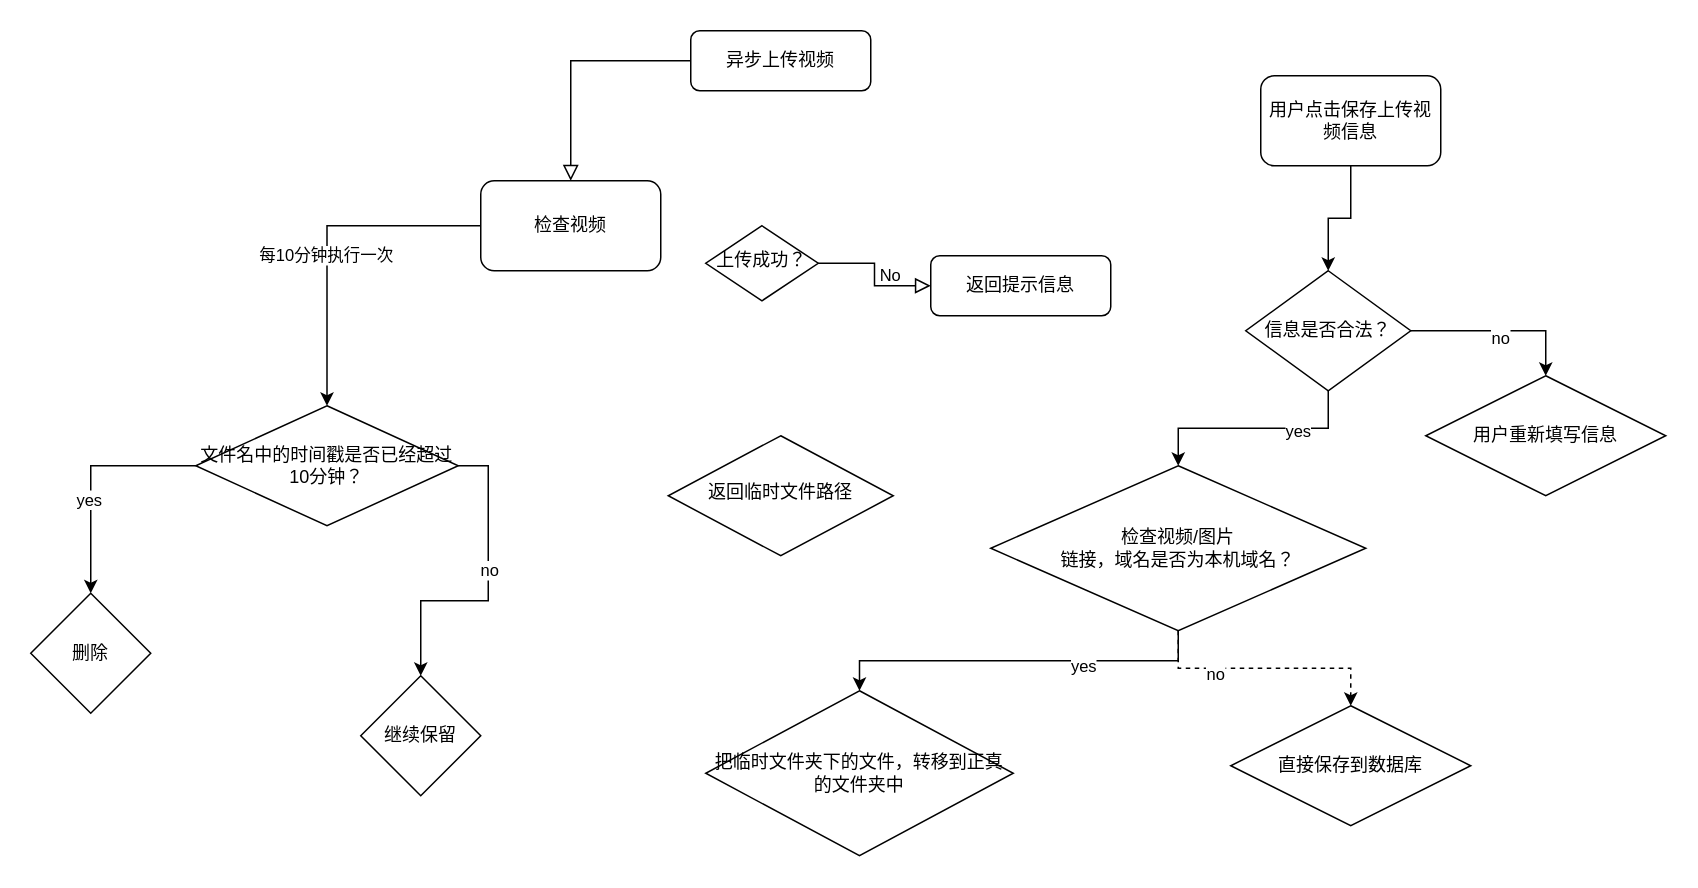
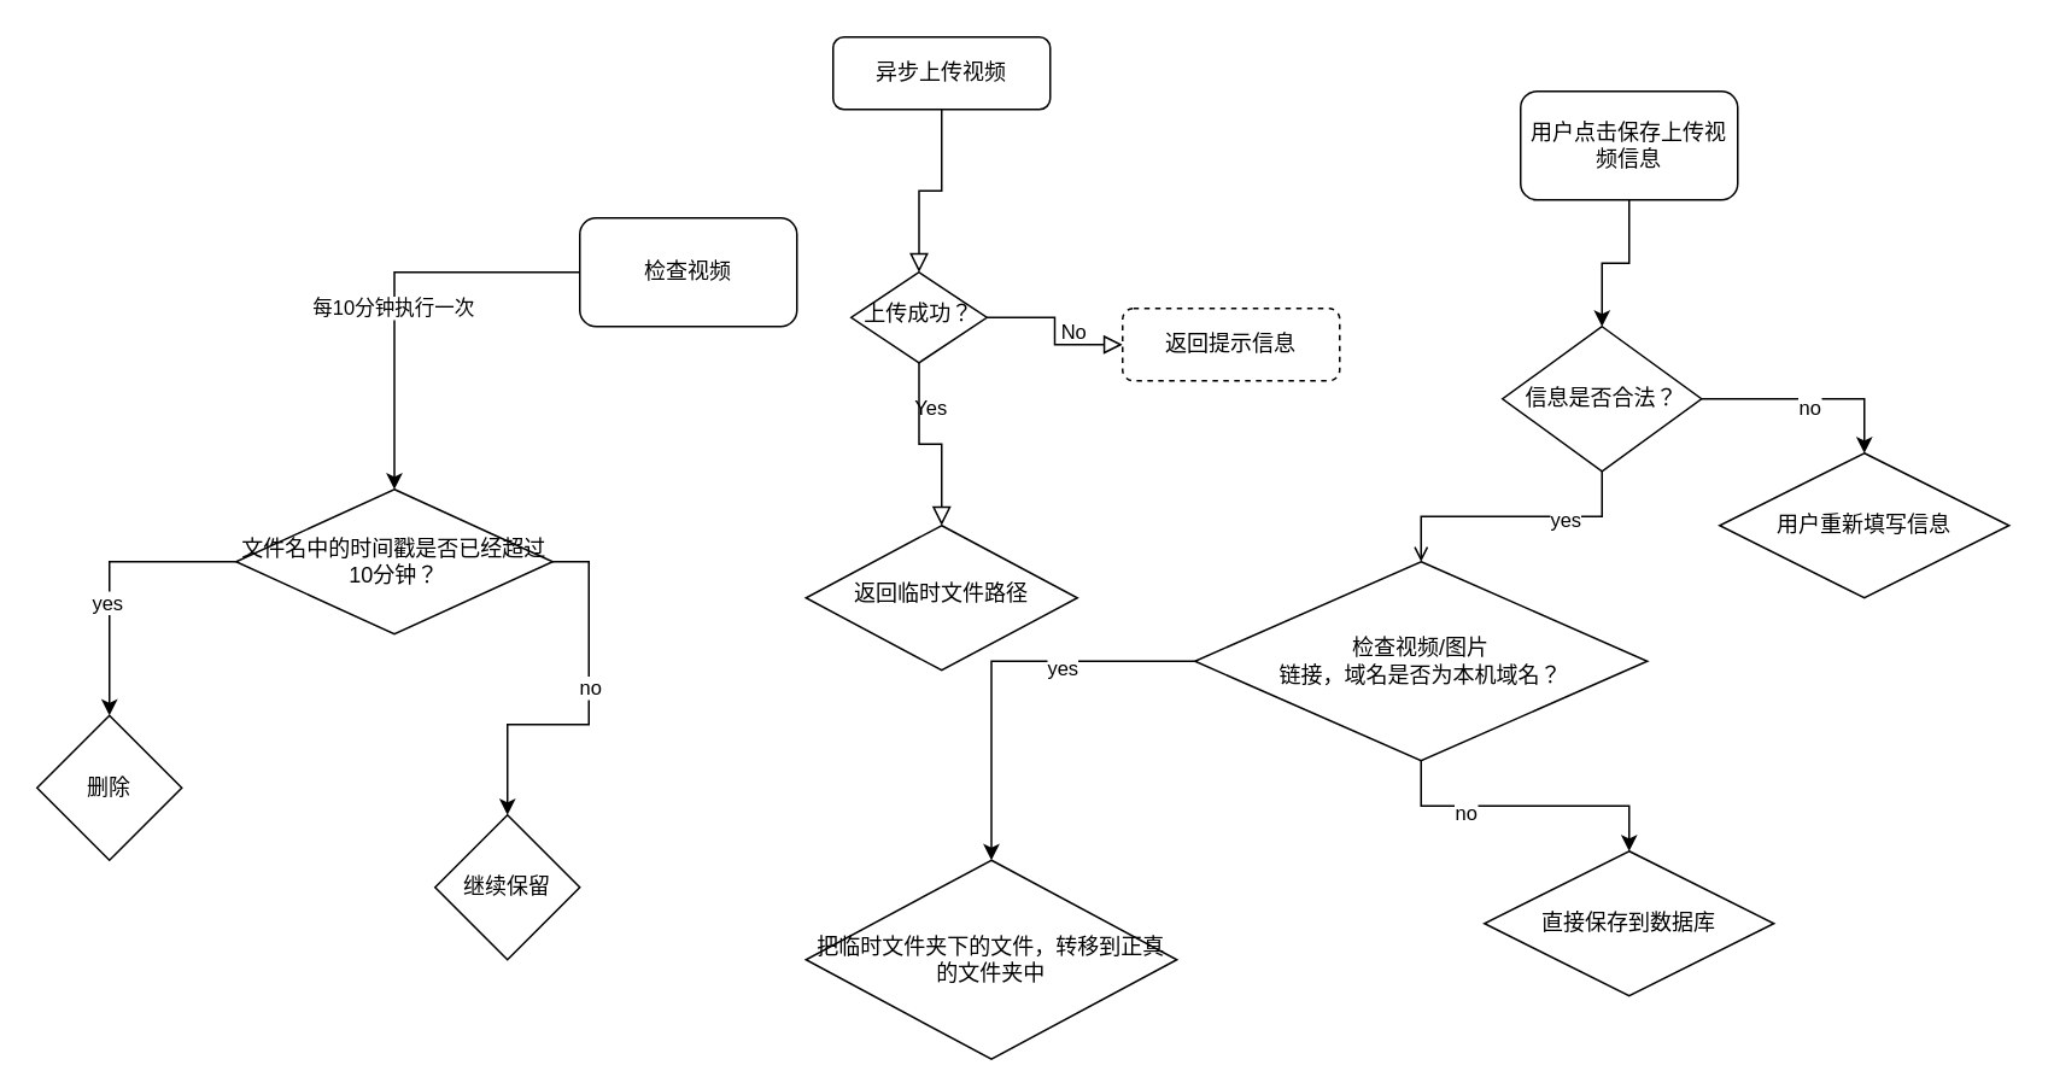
- <mxCell id="2" value="" style="rounded=0;html=1;jettySize=auto;orthogonalLoop=1;fontSize=11;endArrow=block;endFill=0;endSize=8;strokeWidth=1;shadow=0;labelBackgroundColor=none;edgeStyle=orthogonalEdgeStyle;" parent="1" source="3" target="26" edge="1"><mxGeometry relative="1" as="geometry" /></mxCell>
+ <mxCell id="2" value="" style="rounded=0;html=1;jettySize=auto;orthogonalLoop=1;fontSize=11;endArrow=block;endFill=0;endSize=8;strokeWidth=1;shadow=0;labelBackgroundColor=none;edgeStyle=orthogonalEdgeStyle;" parent="1" source="3" target="6" edge="1"><mxGeometry relative="1" as="geometry" /></mxCell>
- <mxCell id="7" value="返回提示信息" style="rounded=1;whiteSpace=wrap;html=1;fontSize=12;glass=0;strokeWidth=1;shadow=0;" parent="1" vertex="1"><mxGeometry x="620" y="170" width="120" height="40" as="geometry" /></mxCell>
+ <mxCell id="7" value="返回提示信息" style="rounded=1;whiteSpace=wrap;html=1;fontSize=12;glass=0;strokeWidth=1;shadow=0;dashed=1;" parent="1" vertex="1"><mxGeometry x="620" y="170" width="120" height="40" as="geometry" /></mxCell>
+ <mxCell id="4" value="Yes" style="rounded=0;html=1;jettySize=auto;orthogonalLoop=1;fontSize=11;endArrow=block;endFill=0;endSize=8;strokeWidth=1;shadow=0;labelBackgroundColor=none;edgeStyle=orthogonalEdgeStyle;" parent="1" source="6" target="8" edge="1"><mxGeometry y="20" relative="1" as="geometry"><mxPoint as="offset" /></mxGeometry></mxCell>
- <mxCell id="11" style="edgeStyle=orthogonalEdgeStyle;rounded=0;orthogonalLoop=1;jettySize=auto;html=1;" edge="1" parent="1" source="15" target="20"><mxGeometry relative="1" as="geometry" /></mxCell>
+ <mxCell id="11" style="edgeStyle=orthogonalEdgeStyle;rounded=0;orthogonalLoop=1;jettySize=auto;html=1;endArrow=open;" edge="1" parent="1" source="15" target="20"><mxGeometry relative="1" as="geometry" /></mxCell>
- <mxCell id="18" style="edgeStyle=orthogonalEdgeStyle;rounded=0;orthogonalLoop=1;jettySize=auto;html=1;dashed=1;" edge="1" parent="1" source="20" target="23"><mxGeometry relative="1" as="geometry" /></mxCell>
+ <mxCell id="18" style="edgeStyle=orthogonalEdgeStyle;rounded=0;orthogonalLoop=1;jettySize=auto;html=1;" edge="1" parent="1" source="20" target="23"><mxGeometry relative="1" as="geometry" /></mxCell>
- <mxCell id="22" value="把临时文件夹下的文件，转移到正真的文件夹中" style="rhombus;whiteSpace=wrap;html=1;" vertex="1" parent="1"><mxGeometry x="470" y="460" width="205" height="110" as="geometry" /></mxCell>
+ <mxCell id="22" value="把临时文件夹下的文件，转移到正真的文件夹中" style="rhombus;whiteSpace=wrap;html=1;" vertex="1" parent="1"><mxGeometry x="445" y="475" width="205" height="110" as="geometry" /></mxCell>
